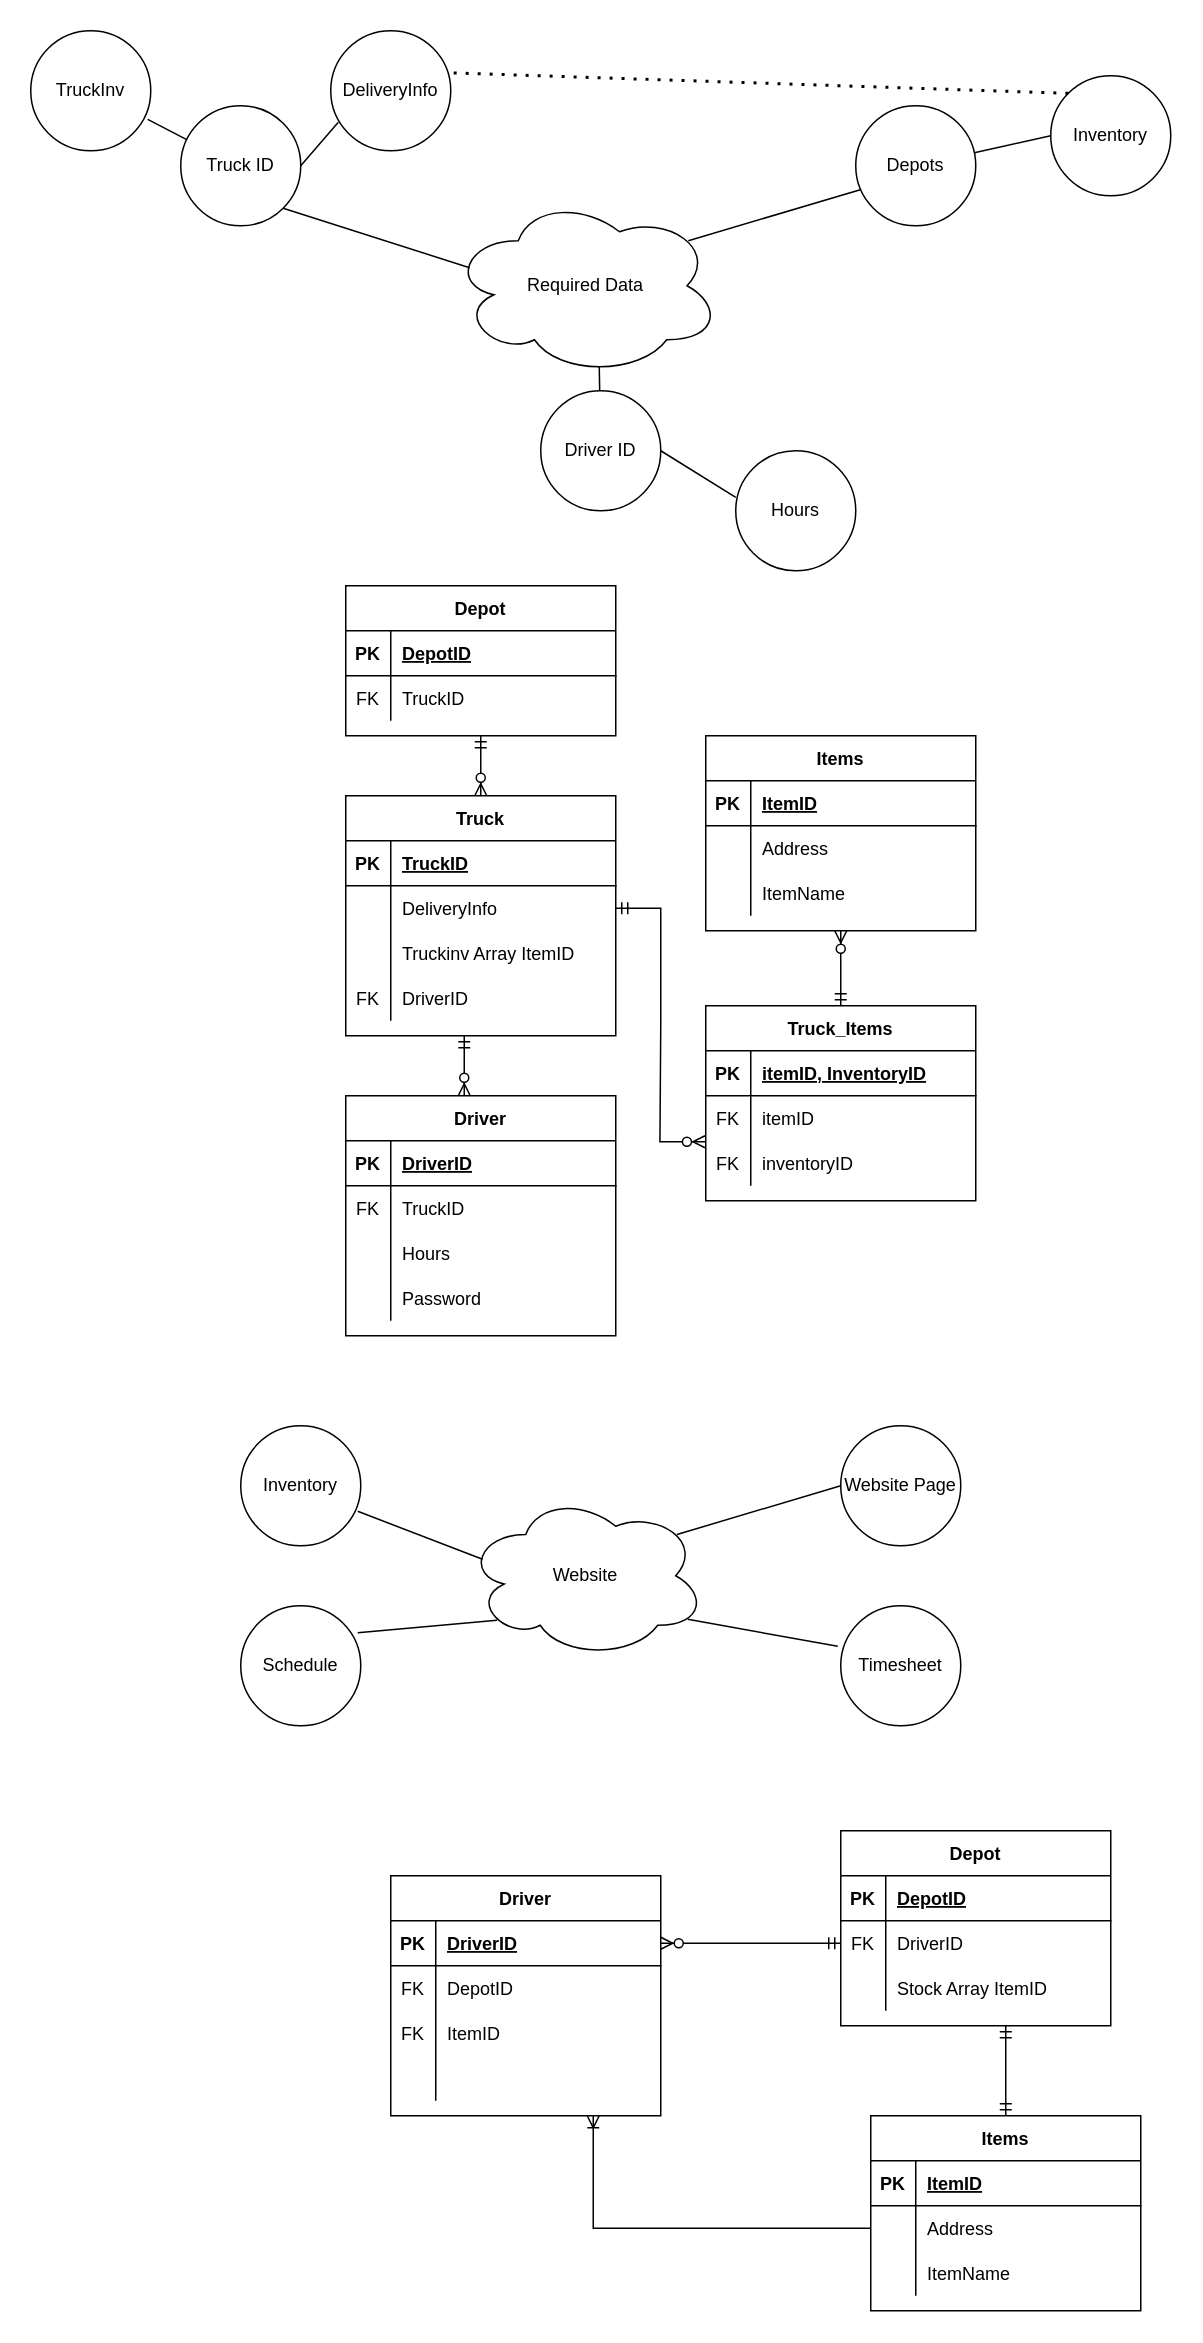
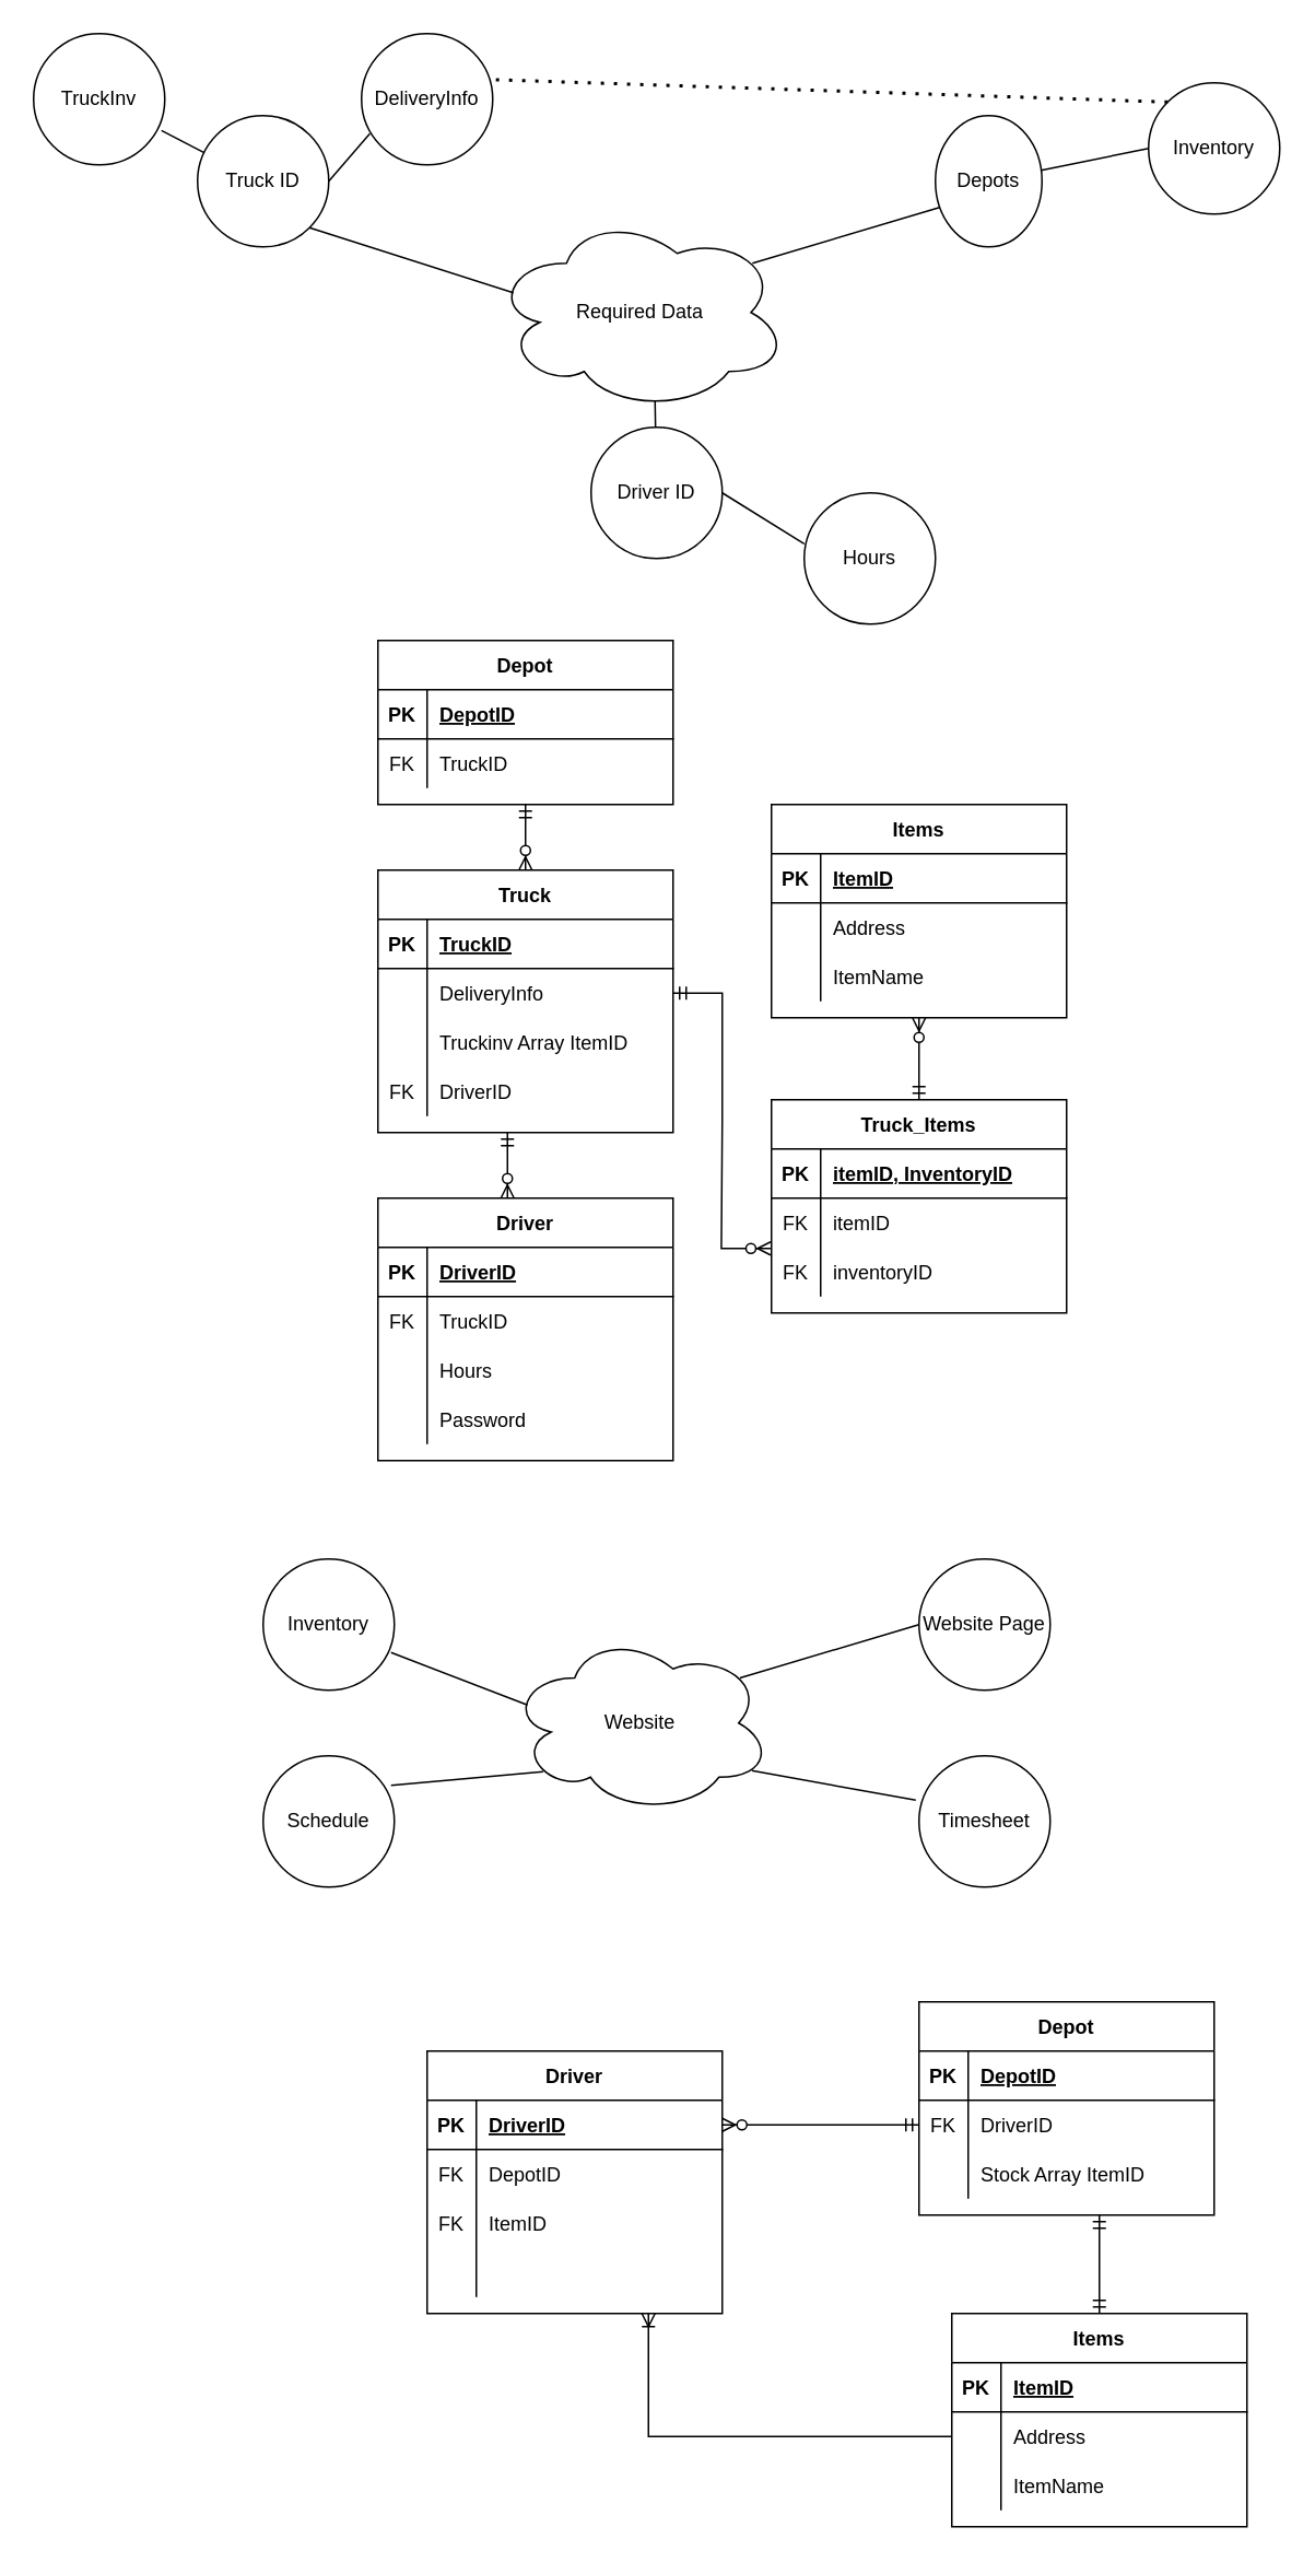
- <mxCell id="5" value="Depots" style="ellipse;whiteSpace=wrap;html=1;aspect=fixed;" vertex="1" parent="1"><mxGeometry x="570" y="70" width="80" height="80" as="geometry" /></mxCell>
+ <mxCell id="5" value="Depots" style="ellipse;whiteSpace=wrap;html=1;aspect=fixed;" vertex="1" parent="1"><mxGeometry x="570" y="70" width="65" height="80" as="geometry" /></mxCell>
